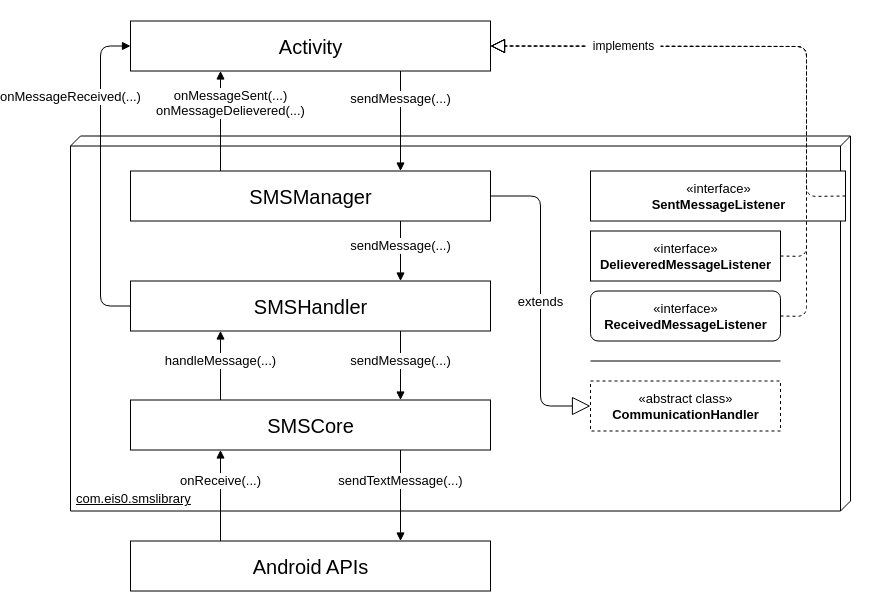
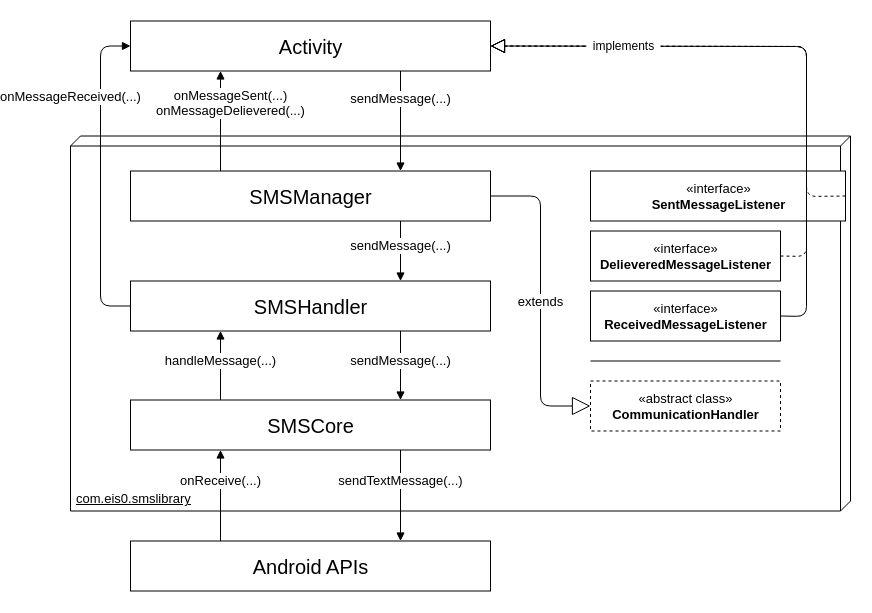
- <mxCell id="23" value="" style="endArrow=block;dashed=1;endFill=0;endSize=12;html=1;entryX=1;entryY=0.5;entryDx=0;entryDy=0;exitX=1;exitY=0.5;exitDx=0;exitDy=0;" edge="1" parent="1" source="16" target="12"><mxGeometry width="160" relative="1" as="geometry"><mxPoint x="-54" y="613" as="sourcePoint" /><mxPoint x="106" y="613" as="targetPoint" /><Array as="points"><mxPoint x="756" y="316" /><mxPoint x="756" y="46" /></Array></mxGeometry></mxCell>
+ <mxCell id="23" value="" style="endArrow=block;dashed=0;endFill=0;endSize=12;html=1;entryX=1;entryY=0.5;entryDx=0;entryDy=0;exitX=1;exitY=0.5;exitDx=0;exitDy=0;" edge="1" parent="1" source="16" target="12"><mxGeometry width="160" relative="1" as="geometry"><mxPoint x="-54" y="613" as="sourcePoint" /><mxPoint x="106" y="613" as="targetPoint" /><Array as="points"><mxPoint x="756" y="316" /><mxPoint x="756" y="46" /></Array></mxGeometry></mxCell>
- <mxCell id="16" value="«interface»&lt;br&gt;&lt;b&gt;ReceivedMessageListener&lt;/b&gt;" style="html=1;fontSize=13;align=center;rounded=1;" vertex="1" parent="1"><mxGeometry x="540" y="290.5" width="190" height="50" as="geometry" /></mxCell>
+ <mxCell id="16" value="«interface»&lt;br&gt;&lt;b&gt;ReceivedMessageListener&lt;/b&gt;" style="html=1;fontSize=13;align=center;" vertex="1" parent="1"><mxGeometry x="540" y="290.5" width="190" height="50" as="geometry" /></mxCell>
